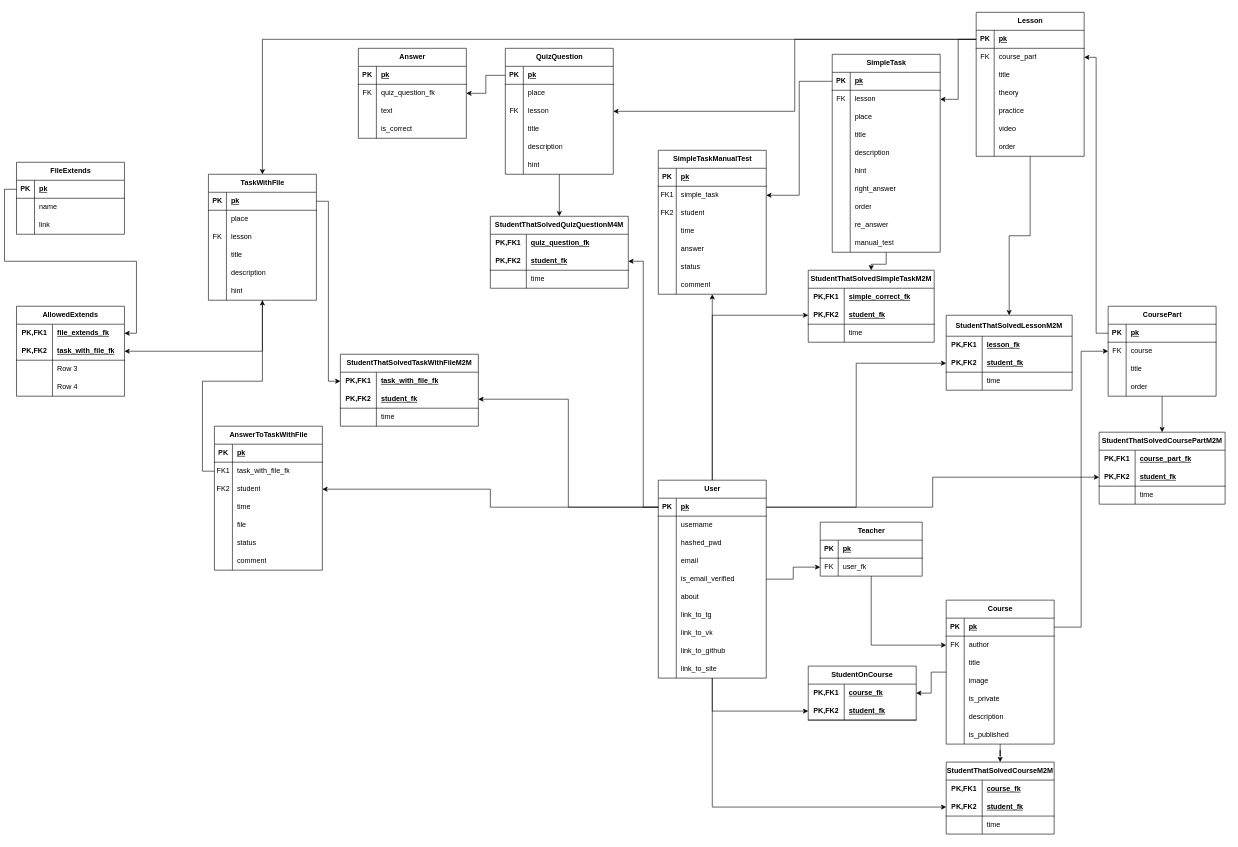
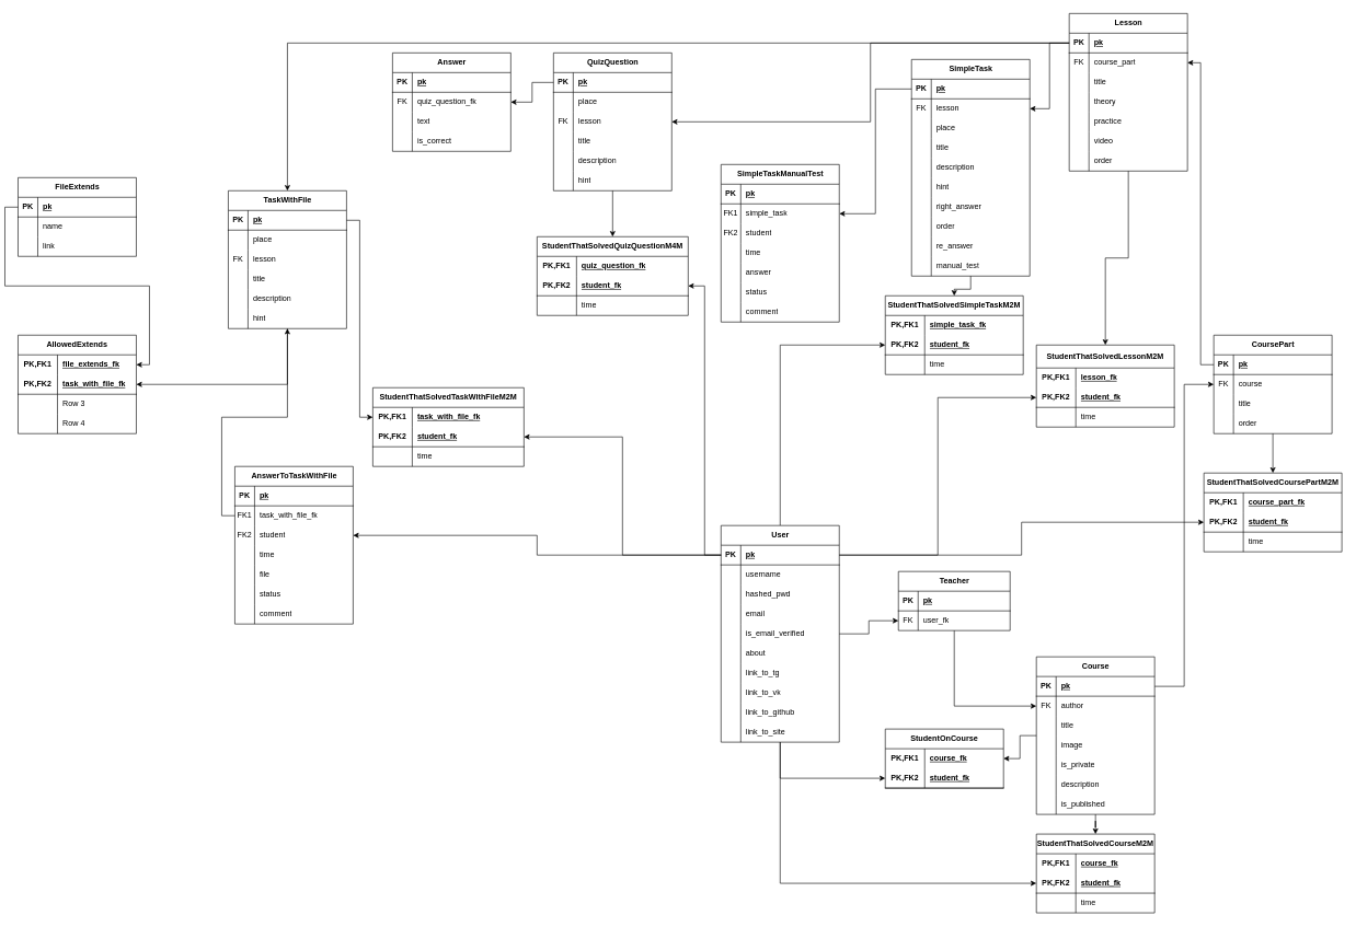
- <mxCell id="184" value="simple_correct_fk" style="shape=partialRectangle;connectable=0;fillColor=none;top=0;left=0;bottom=0;right=0;align=left;spacingLeft=6;fontStyle=5;overflow=hidden;html=1;whiteSpace=wrap;" vertex="1" parent="182"><mxGeometry x="60" width="150" height="30" as="geometry"><mxRectangle width="150" height="30" as="alternateBounds" /></mxGeometry></mxCell>
+ <mxCell id="184" value="simple_task_fk" style="shape=partialRectangle;connectable=0;fillColor=none;top=0;left=0;bottom=0;right=0;align=left;spacingLeft=6;fontStyle=5;overflow=hidden;html=1;whiteSpace=wrap;" vertex="1" parent="182"><mxGeometry x="60" width="150" height="30" as="geometry"><mxRectangle width="150" height="30" as="alternateBounds" /></mxGeometry></mxCell>
- <mxCell id="6" style="edgeStyle=orthogonalEdgeStyle;rounded=0;orthogonalLoop=1;jettySize=auto;html=1;" edge="1" parent="1" source="7" target="191"><mxGeometry relative="1" as="geometry" /></mxCell>
